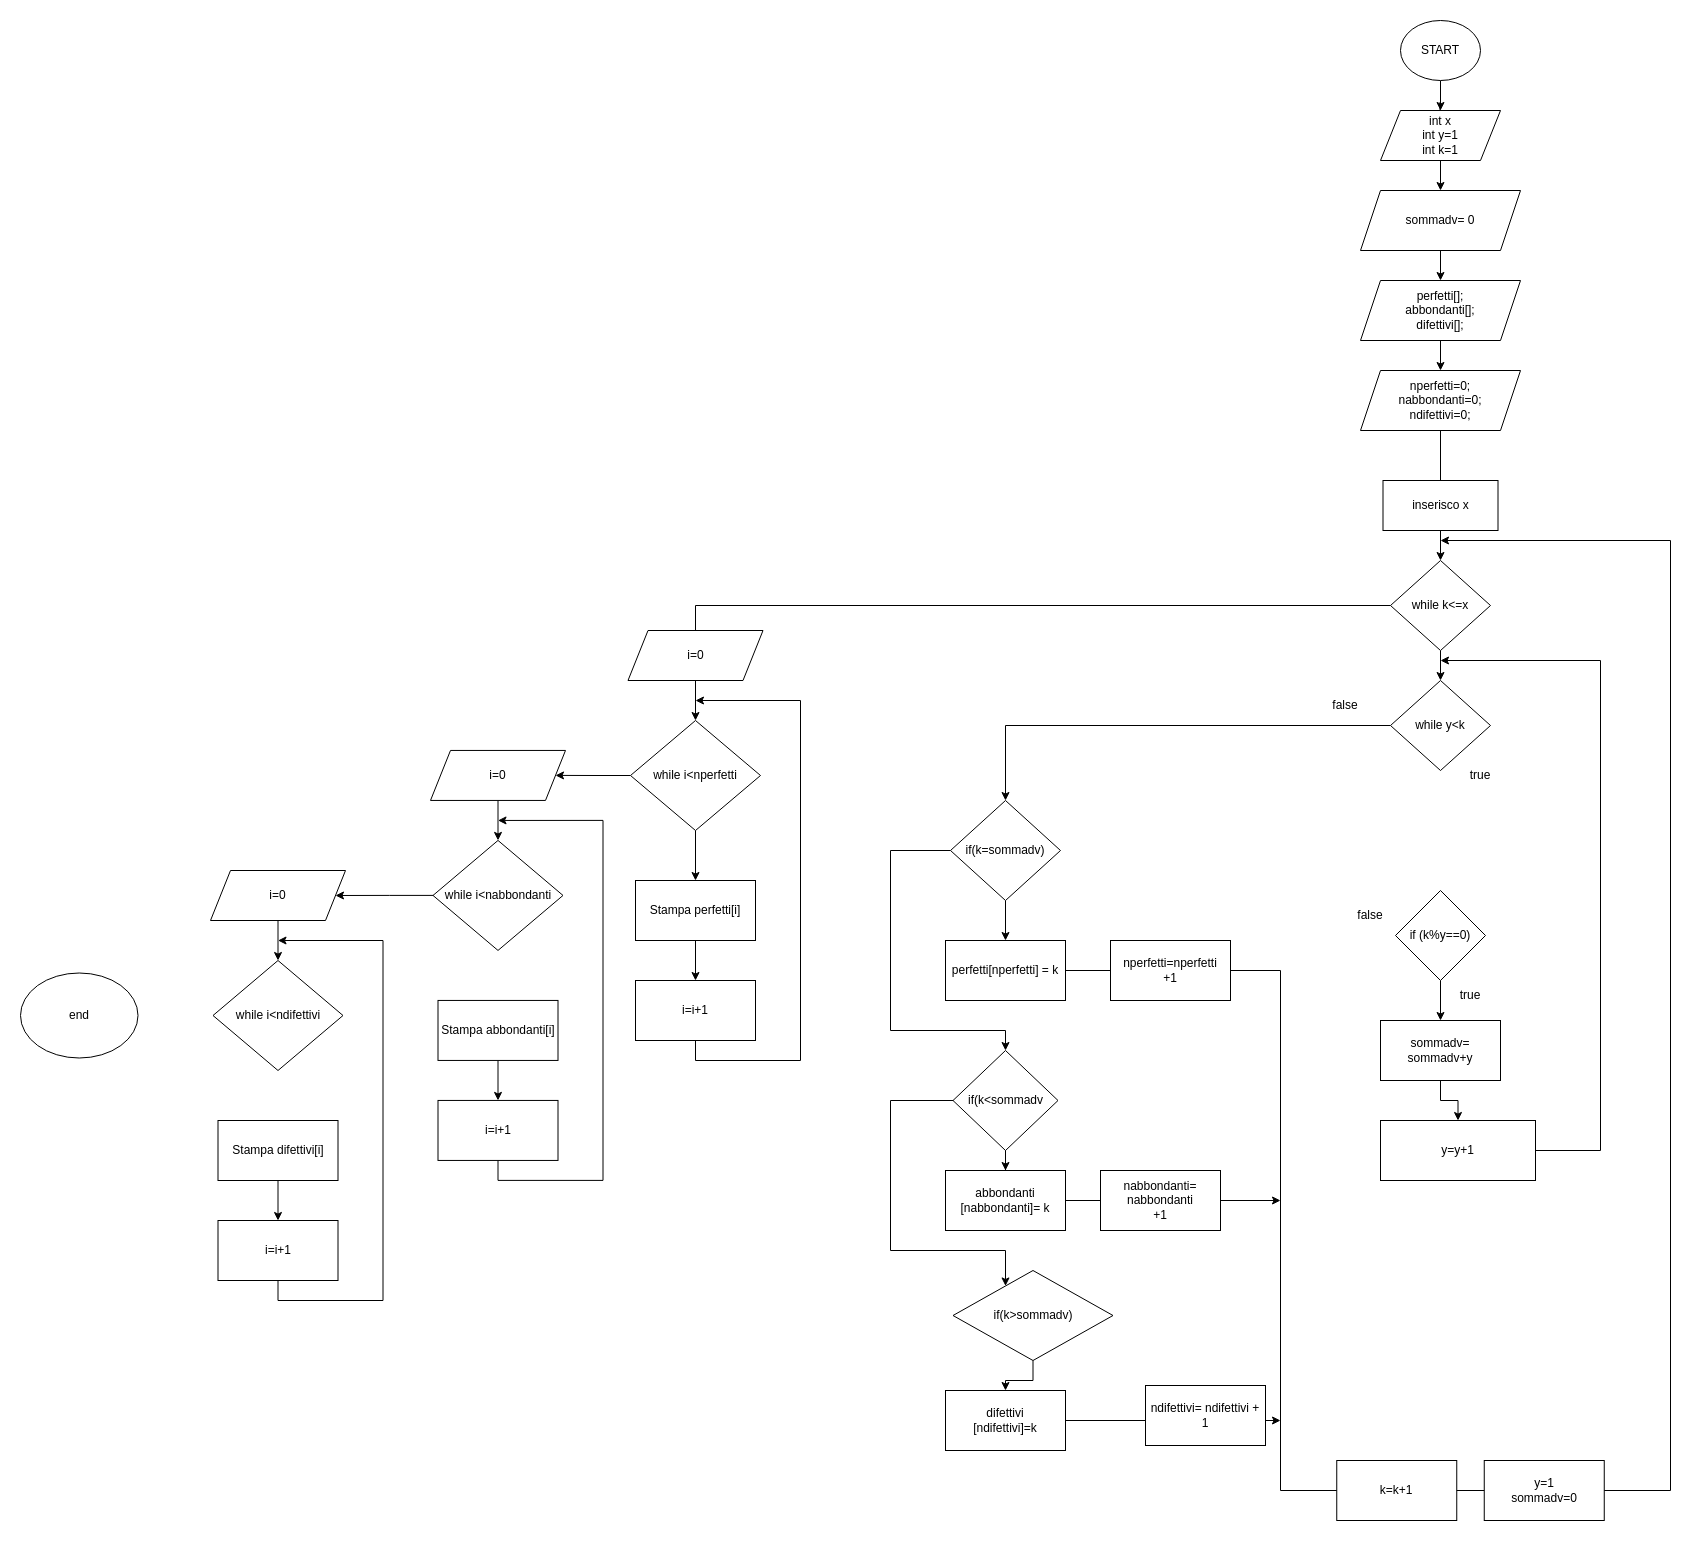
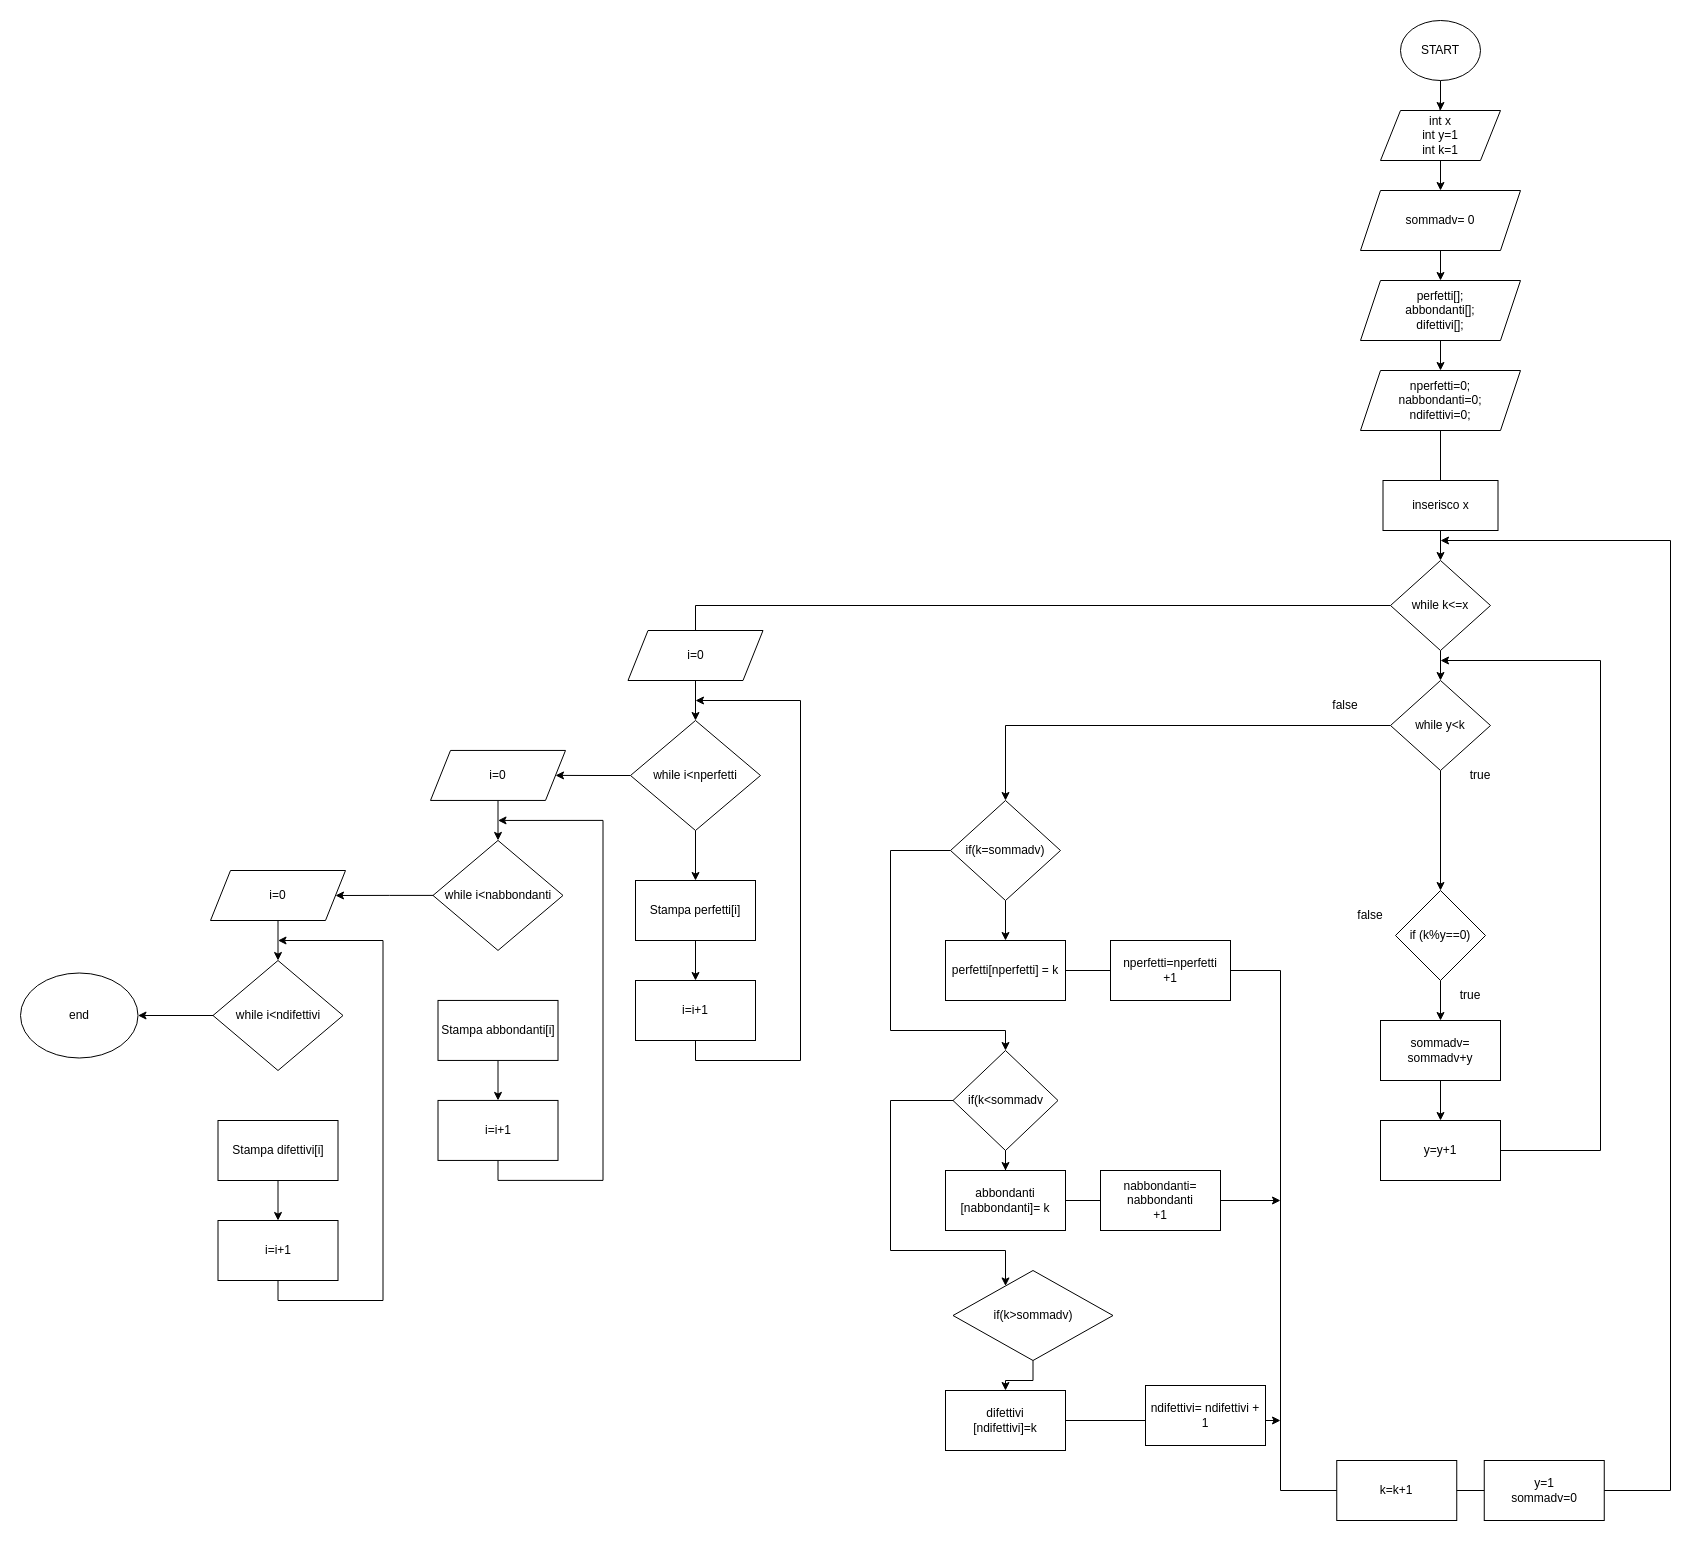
+ <mxCell id="6" value="" style="edgeStyle=orthogonalEdgeStyle;rounded=0;orthogonalLoop=1;jettySize=auto;html=1;entryX=0.5;entryY=0;entryDx=0;entryDy=0;" edge="1" parent="1" source="8" target="14"><mxGeometry relative="1" as="geometry"><mxPoint x="1440" y="800" as="targetPoint" /></mxGeometry></mxCell>
+ <mxCell id="67" value="" style="edgeStyle=orthogonalEdgeStyle;rounded=0;orthogonalLoop=1;jettySize=auto;html=1;" edge="1" parent="1" source="68" target="74"><mxGeometry relative="1" as="geometry" /></mxCell>
- <mxCell id="20" value="&lt;div&gt;y=y+1&lt;/div&gt;" style="whiteSpace=wrap;html=1;" vertex="1" parent="1"><mxGeometry x="1380" y="1120" width="155" height="60" as="geometry" /></mxCell>
+ <mxCell id="20" value="&lt;div&gt;y=y+1&lt;/div&gt;" style="whiteSpace=wrap;html=1;" vertex="1" parent="1"><mxGeometry x="1380" y="1120" width="120" height="60" as="geometry" /></mxCell>
